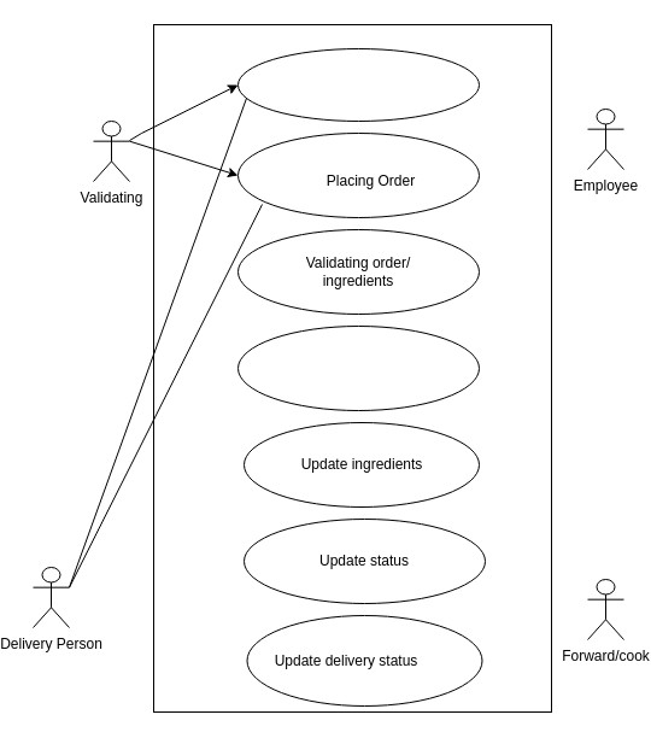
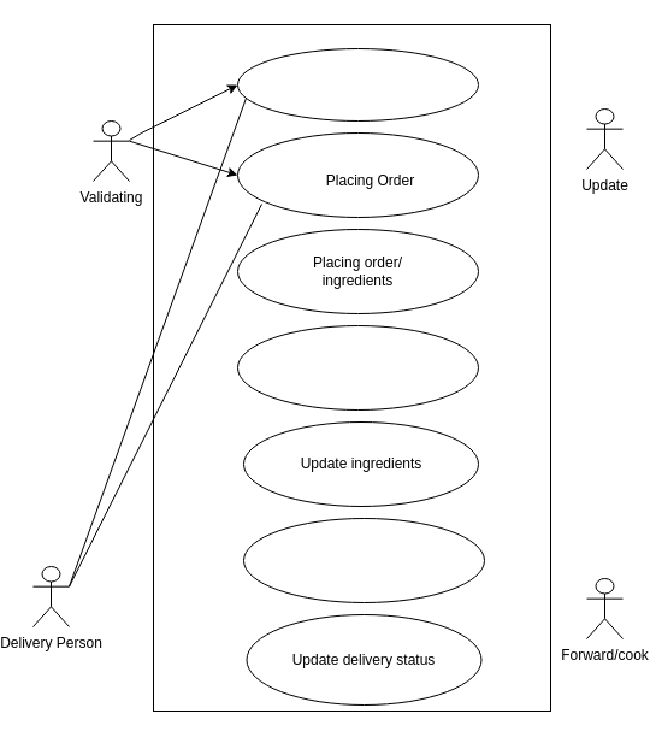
- <mxCell id="4" value="Employee" style="shape=umlActor;verticalLabelPosition=bottom;verticalAlign=top;html=1;outlineConnect=0;" vertex="1" parent="1"><mxGeometry x="480" y="90" width="30" height="50" as="geometry" /></mxCell>
+ <mxCell id="4" value="Update" style="shape=umlActor;verticalLabelPosition=bottom;verticalAlign=top;html=1;outlineConnect=0;" vertex="1" parent="1"><mxGeometry x="480" y="90" width="30" height="50" as="geometry" /></mxCell>
- <mxCell id="14" value="Validating order/ ingredients" style="text;strokeColor=none;align=center;fillColor=none;html=1;verticalAlign=middle;whiteSpace=wrap;rounded=0;" vertex="1" parent="1"><mxGeometry x="221.25" y="205" width="137.5" height="40" as="geometry" /></mxCell>
+ <mxCell id="14" value="Placing order/ ingredients" style="text;strokeColor=none;align=center;fillColor=none;html=1;verticalAlign=middle;whiteSpace=wrap;rounded=0;" vertex="1" parent="1"><mxGeometry x="221.25" y="205" width="137.5" height="40" as="geometry" /></mxCell>
- <mxCell id="16" value="Update status" style="text;strokeColor=none;align=center;fillColor=none;html=1;verticalAlign=middle;whiteSpace=wrap;rounded=0;" vertex="1" parent="1"><mxGeometry x="225" y="450" width="140" height="30" as="geometry" /></mxCell>
- <mxCell id="17" value="Update delivery status" style="text;strokeColor=none;align=center;fillColor=none;html=1;verticalAlign=middle;whiteSpace=wrap;rounded=0;" vertex="1" parent="1"><mxGeometry x="205" y="532.5" width="150" height="30" as="geometry" /></mxCell>
+ <mxCell id="17" value="Update delivery status" style="text;strokeColor=none;align=center;fillColor=none;html=1;verticalAlign=middle;whiteSpace=wrap;rounded=0;" vertex="1" parent="1"><mxGeometry x="220" y="532.5" width="150" height="30" as="geometry" /></mxCell>
